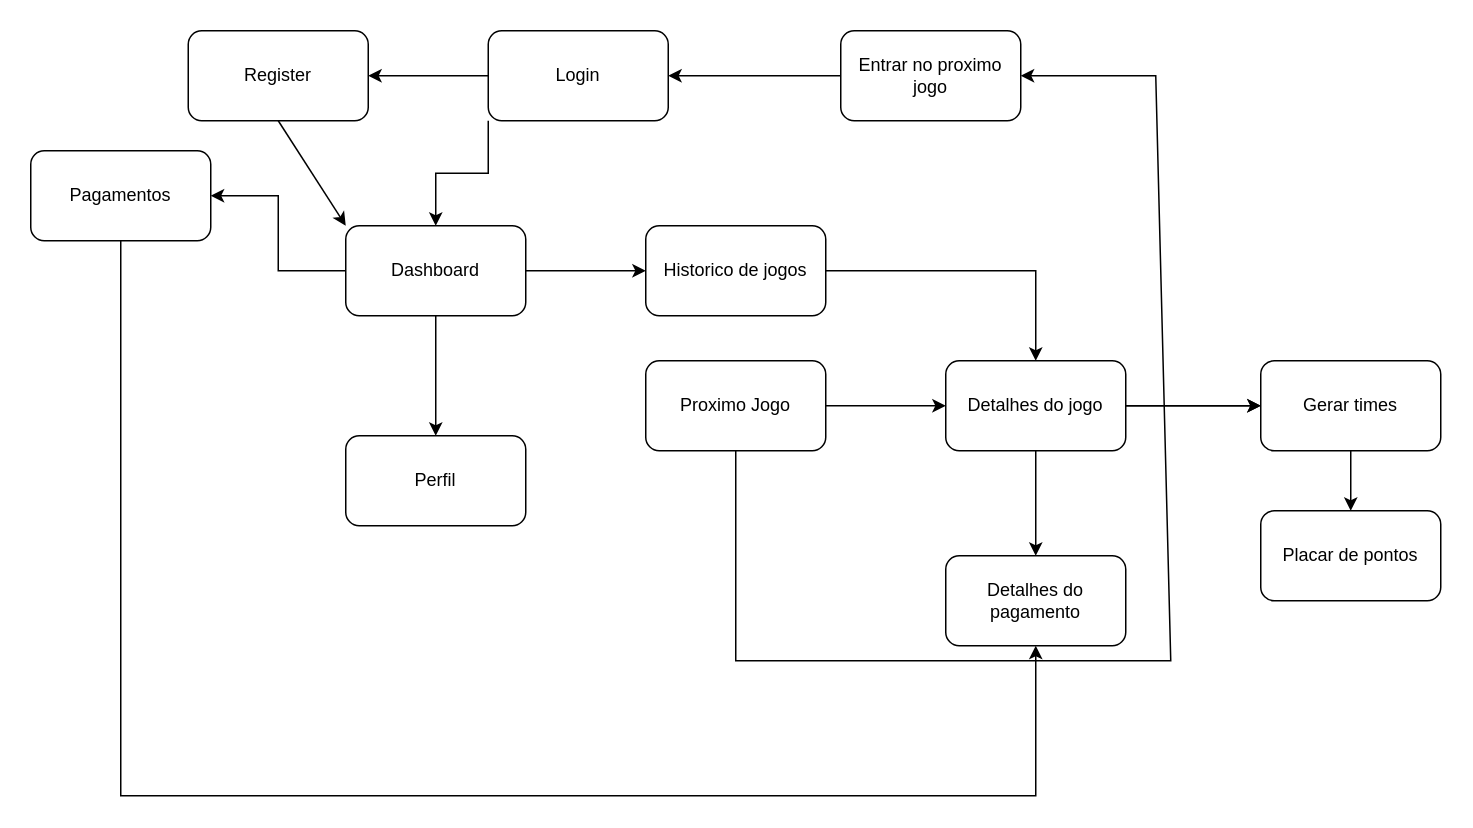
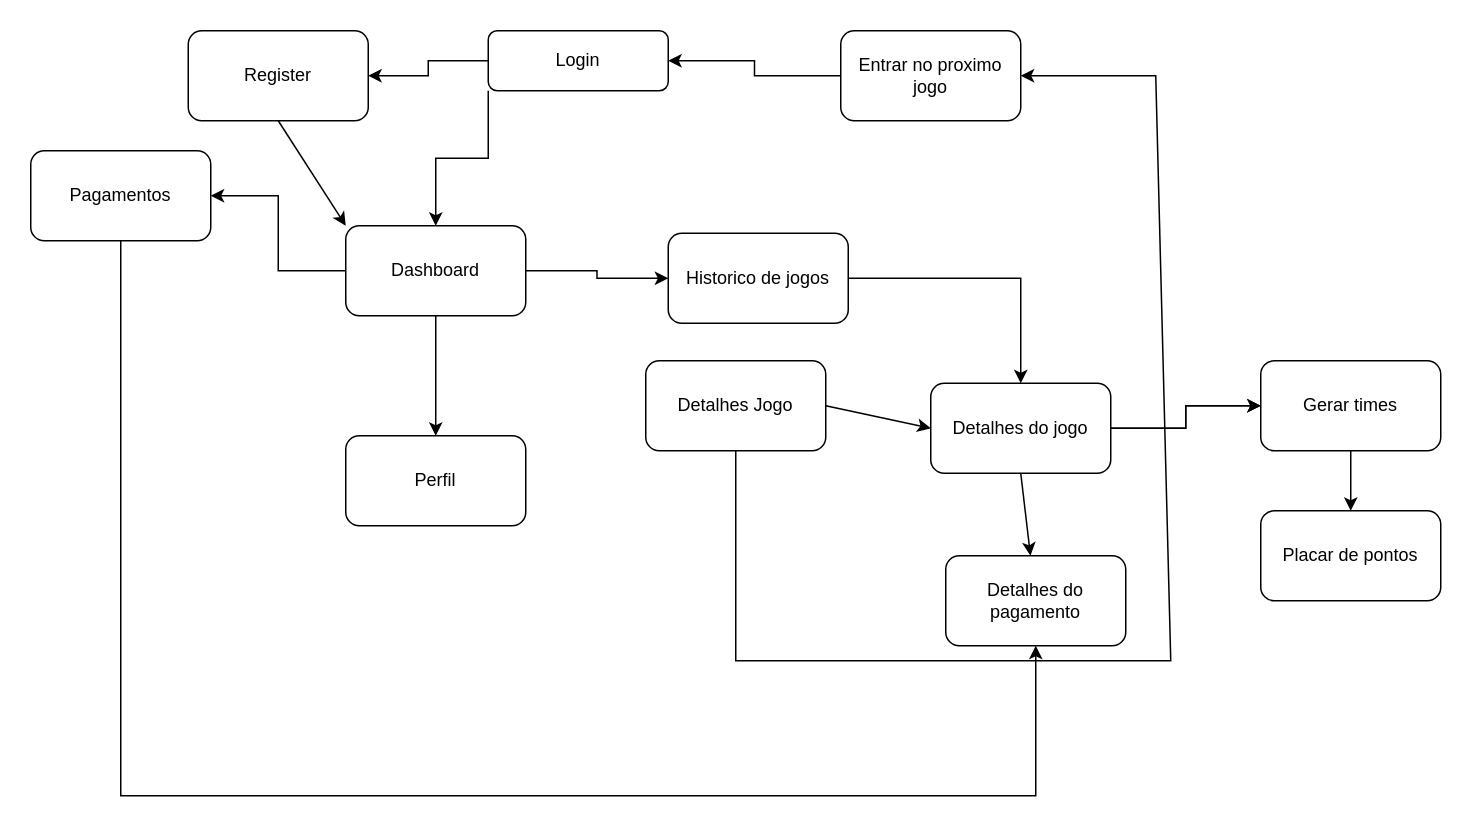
- <mxCell id="4" value="Login&lt;br&gt;" style="rounded=1;whiteSpace=wrap;html=1;" parent="1" vertex="1"><mxGeometry x="325" y="20" width="120" height="60" as="geometry" /></mxCell>
+ <mxCell id="4" value="Login&lt;br&gt;" style="rounded=1;whiteSpace=wrap;html=1;" parent="1" vertex="1"><mxGeometry x="325" y="20" width="120" height="40" as="geometry" /></mxCell>
- <mxCell id="12" value="Historico de jogos&lt;br&gt;" style="whiteSpace=wrap;html=1;rounded=1;" parent="1" vertex="1"><mxGeometry x="430" y="150" width="120" height="60" as="geometry" /></mxCell>
+ <mxCell id="12" value="Historico de jogos&lt;br&gt;" style="whiteSpace=wrap;html=1;rounded=1;" parent="1" vertex="1"><mxGeometry x="445" y="155" width="120" height="60" as="geometry" /></mxCell>
- <mxCell id="13" value="Proximo Jogo" style="whiteSpace=wrap;html=1;rounded=1;" parent="1" vertex="1"><mxGeometry x="430" y="240" width="120" height="60" as="geometry" /></mxCell>
+ <mxCell id="13" value="Detalhes Jogo" style="whiteSpace=wrap;html=1;rounded=1;" parent="1" vertex="1"><mxGeometry x="430" y="240" width="120" height="60" as="geometry" /></mxCell>
- <mxCell id="17" value="Detalhes do jogo" style="whiteSpace=wrap;html=1;rounded=1;" parent="1" vertex="1"><mxGeometry x="630" y="240" width="120" height="60" as="geometry" /></mxCell>
+ <mxCell id="17" value="Detalhes do jogo" style="whiteSpace=wrap;html=1;rounded=1;" parent="1" vertex="1"><mxGeometry x="620" y="255" width="120" height="60" as="geometry" /></mxCell>
